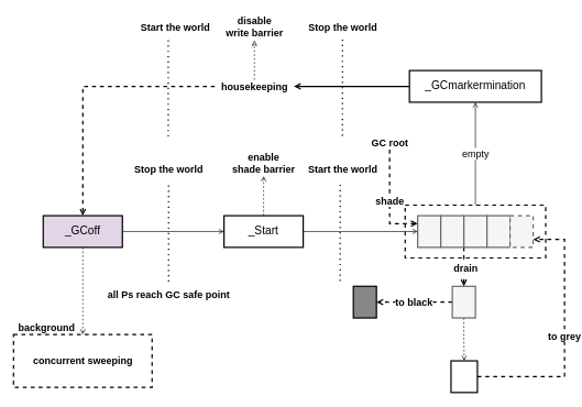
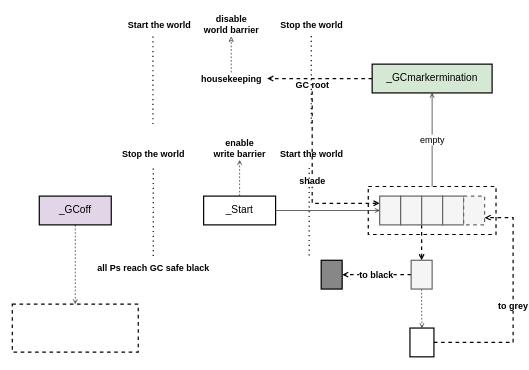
- <mxCell id="43" value="disable&lt;br&gt;write barrier" style="text;html=1;align=center;verticalAlign=middle;resizable=0;points=[];autosize=1;strokeColor=none;fontSize=15;fontStyle=1" parent="1" vertex="1"><mxGeometry x="335" y="20" width="100" height="40" as="geometry" /></mxCell>
+ <mxCell id="43" value="disable&lt;br&gt;world barrier" style="text;html=1;align=center;verticalAlign=middle;resizable=0;points=[];autosize=1;strokeColor=none;fontSize=15;fontStyle=1" parent="1" vertex="1"><mxGeometry x="335" y="20" width="100" height="40" as="geometry" /></mxCell>
- <mxCell id="35" value="" style="edgeStyle=orthogonalEdgeStyle;rounded=0;orthogonalLoop=1;jettySize=auto;html=1;dashed=1;fontSize=15;endArrow=open;endFill=0;strokeWidth=2;entryX=0.5;entryY=0;entryDx=0;entryDy=0;" parent="1" source="37" target="8" edge="1"><mxGeometry relative="1" as="geometry"><mxPoint x="124" y="130" as="targetPoint" /></mxGeometry></mxCell>
- <mxCell id="30" style="edgeStyle=orthogonalEdgeStyle;rounded=0;orthogonalLoop=1;jettySize=auto;html=1;exitX=0;exitY=0.5;exitDx=0;exitDy=0;dashed=0;fontSize=15;endArrow=open;endFill=0;strokeWidth=2;" parent="1" source="31" target="37" edge="1"><mxGeometry relative="1" as="geometry"><mxPoint x="395" y="130" as="targetPoint" /></mxGeometry></mxCell>
+ <mxCell id="30" style="edgeStyle=orthogonalEdgeStyle;rounded=0;orthogonalLoop=1;jettySize=auto;html=1;exitX=0;exitY=0.5;exitDx=0;exitDy=0;dashed=1;fontSize=15;endArrow=open;endFill=0;strokeWidth=2;" parent="1" source="31" target="37" edge="1"><mxGeometry relative="1" as="geometry"><mxPoint x="395" y="130" as="targetPoint" /></mxGeometry></mxCell>
- <mxCell id="31" value="_GCmarkermination" style="rounded=0;whiteSpace=wrap;html=1;fontSize=17;strokeWidth=2;" parent="1" vertex="1"><mxGeometry x="620" y="106" width="200" height="48" as="geometry" /></mxCell>
+ <mxCell id="31" value="_GCmarkermination" style="rounded=0;whiteSpace=wrap;html=1;fontSize=17;strokeWidth=2;fillColor=#d5e8d4;" parent="1" vertex="1"><mxGeometry x="620" y="106" width="200" height="48" as="geometry" /></mxCell>
- <mxCell id="13" value="GC root" style="text;html=1;align=center;verticalAlign=middle;resizable=0;points=[];autosize=1;strokeColor=none;fontSize=15;fontStyle=1" parent="1" vertex="1"><mxGeometry x="555" y="206" width="70" height="20" as="geometry" /></mxCell>
+ <mxCell id="13" value="GC root" style="text;html=1;align=center;verticalAlign=middle;resizable=0;points=[];autosize=1;strokeColor=none;fontSize=15;fontStyle=1" parent="1" vertex="1"><mxGeometry x="485" y="131" width="70" height="20" as="geometry" /></mxCell>
- <mxCell id="11" value="enable&lt;br&gt;shade barrier" style="text;html=1;align=center;verticalAlign=middle;resizable=0;points=[];autosize=1;strokeColor=none;fontSize=15;fontStyle=1" parent="1" vertex="1"><mxGeometry x="349" y="226" width="100" height="40" as="geometry" /></mxCell>
+ <mxCell id="11" value="enable&lt;br&gt;write barrier" style="text;html=1;align=center;verticalAlign=middle;resizable=0;points=[];autosize=1;strokeColor=none;fontSize=15;fontStyle=1" parent="1" vertex="1"><mxGeometry x="349" y="226" width="100" height="40" as="geometry" /></mxCell>
- <mxCell id="6" style="edgeStyle=orthogonalEdgeStyle;rounded=0;orthogonalLoop=1;jettySize=auto;html=1;exitX=1;exitY=0.5;exitDx=0;exitDy=0;entryX=0;entryY=0.5;entryDx=0;entryDy=0;fontSize=15;endArrow=open;endFill=0;" parent="1" source="8" target="4" edge="1"><mxGeometry relative="1" as="geometry" /></mxCell>
- <mxCell id="24" value="drain" style="text;html=1;align=center;verticalAlign=middle;resizable=0;points=[];autosize=1;strokeColor=none;fontSize=15;fontStyle=1;labelBackgroundColor=#ffffff;" parent="1" vertex="1"><mxGeometry x="680" y="396" width="50" height="20" as="geometry" /></mxCell>
- <mxCell id="10" value="all Ps reach GC safe point" style="text;html=1;align=center;verticalAlign=middle;resizable=0;points=[];autosize=1;strokeColor=none;fontSize=15;fontStyle=1" parent="1" vertex="1"><mxGeometry x="155" y="436" width="200" height="20" as="geometry" /></mxCell>
+ <mxCell id="10" value="all Ps reach GC safe black" style="text;html=1;align=center;verticalAlign=middle;resizable=0;points=[];autosize=1;strokeColor=none;fontSize=15;fontStyle=1" parent="1" vertex="1"><mxGeometry x="155" y="436" width="200" height="20" as="geometry" /></mxCell>
- <mxCell id="41" value="background" style="text;html=1;align=center;verticalAlign=middle;resizable=0;points=[];autosize=1;strokeColor=none;fontSize=15;fontStyle=1" parent="1" vertex="1"><mxGeometry x="20" y="486" width="100" height="20" as="geometry" /></mxCell>
- <mxCell id="42" value="concurrent sweeping" style="text;html=1;align=center;verticalAlign=middle;resizable=0;points=[];autosize=1;strokeColor=none;fontSize=15;fontStyle=1" parent="1" vertex="1"><mxGeometry x="40" y="536" width="170" height="20" as="geometry" /></mxCell>
